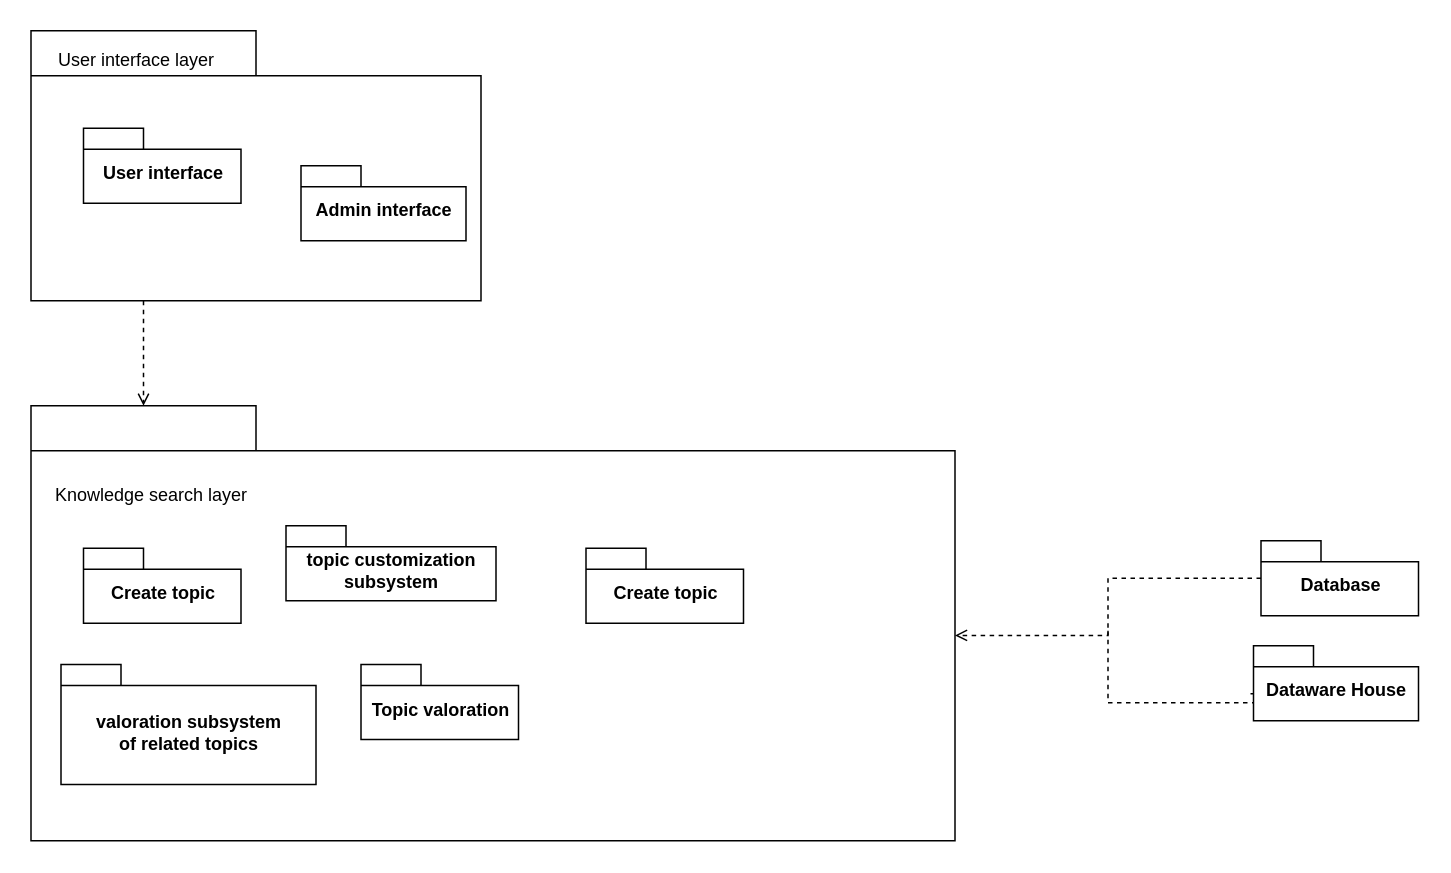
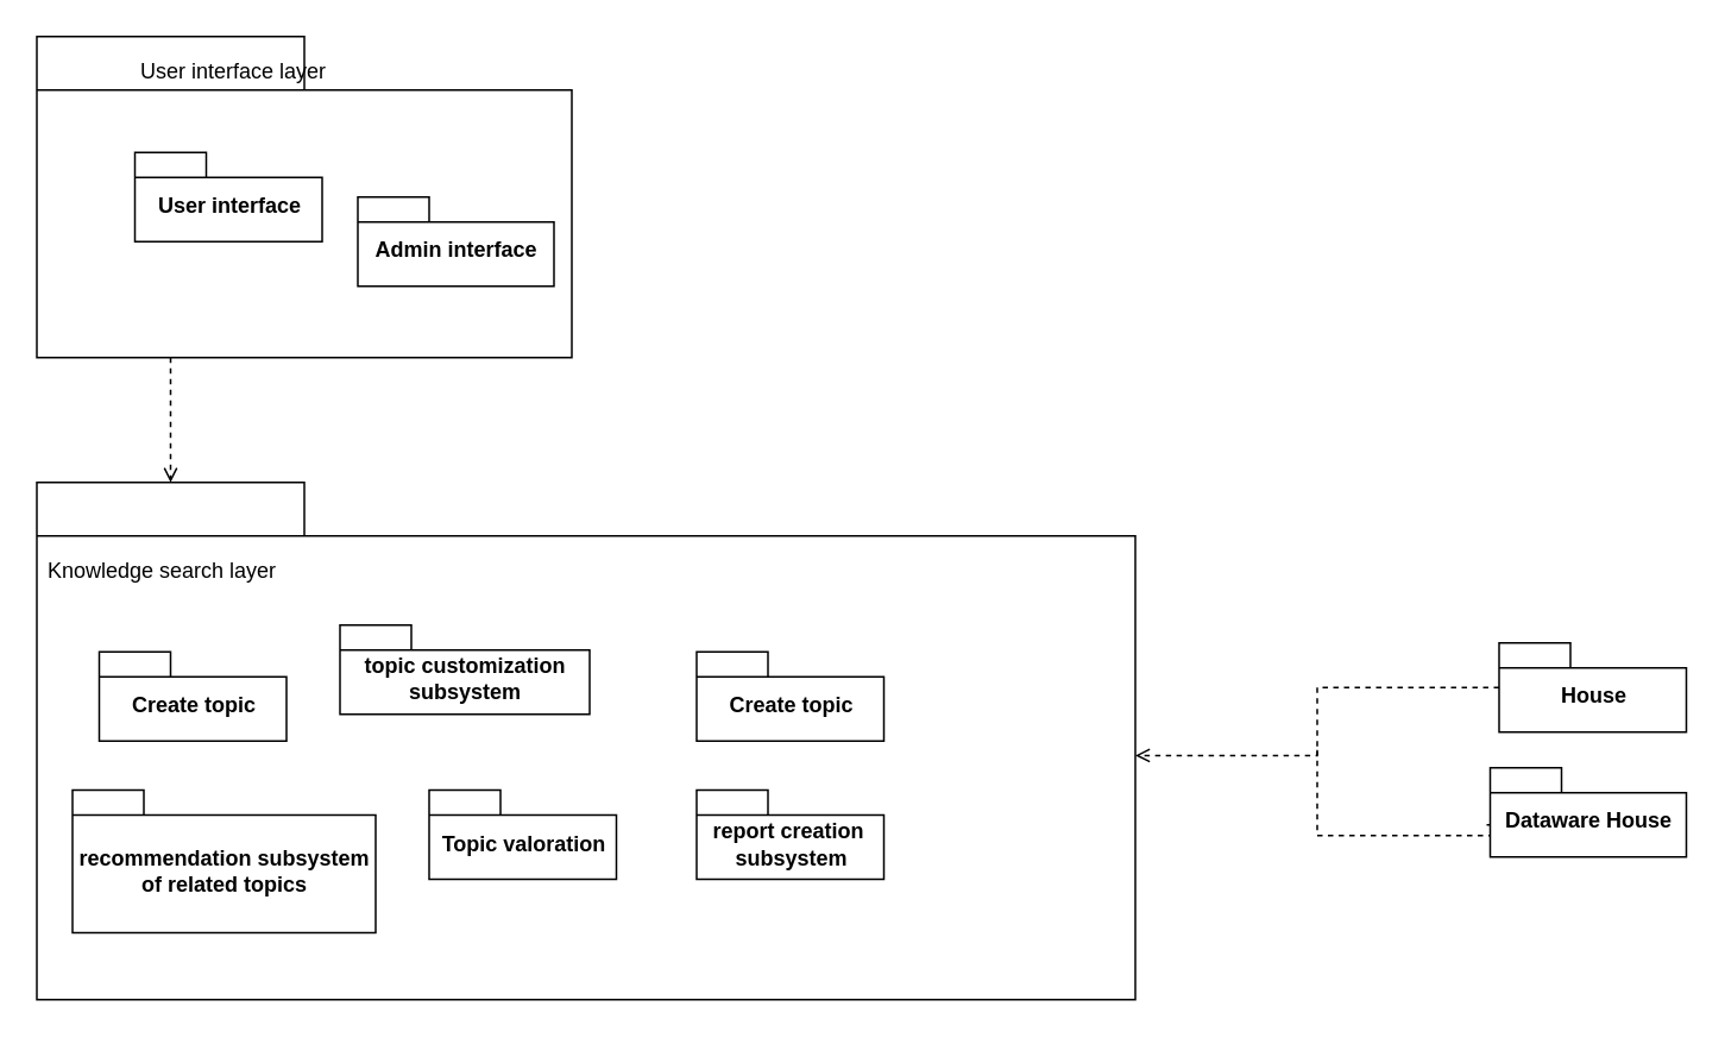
- <mxCell id="4" value="User interface layer" style="text;html=1;align=center;verticalAlign=middle;resizable=0;points=[];autosize=1;strokeColor=none;" vertex="1" parent="1"><mxGeometry x="30" y="30" width="120" height="20" as="geometry" /></mxCell>
+ <mxCell id="4" value="User interface layer" style="text;html=1;align=center;verticalAlign=middle;resizable=0;points=[];autosize=1;strokeColor=none;" vertex="1" parent="1"><mxGeometry x="70" y="30" width="120" height="20" as="geometry" /></mxCell>
- <mxCell id="5" value="User interface" style="shape=folder;fontStyle=1;spacingTop=10;tabWidth=40;tabHeight=14;tabPosition=left;html=1;" vertex="1" parent="1"><mxGeometry x="55" y="85" width="105" height="50" as="geometry" /></mxCell>
+ <mxCell id="5" value="User interface" style="shape=folder;fontStyle=1;spacingTop=10;tabWidth=40;tabHeight=14;tabPosition=left;html=1;" vertex="1" parent="1"><mxGeometry x="75" y="85" width="105" height="50" as="geometry" /></mxCell>
- <mxCell id="8" value="Knowledge search layer" style="text;html=1;align=center;verticalAlign=middle;resizable=0;points=[];autosize=1;strokeColor=none;" vertex="1" parent="1"><mxGeometry x="30" y="320" width="140" height="20" as="geometry" /></mxCell>
+ <mxCell id="8" value="Knowledge search layer" style="text;html=1;align=center;verticalAlign=middle;resizable=0;points=[];autosize=1;strokeColor=none;" vertex="1" parent="1"><mxGeometry x="20" y="310" width="140" height="20" as="geometry" /></mxCell>
- <mxCell id="16" value="Database" style="shape=folder;fontStyle=1;spacingTop=10;tabWidth=40;tabHeight=14;tabPosition=left;html=1;" vertex="1" parent="1"><mxGeometry x="840" y="360" width="105" height="50" as="geometry" /></mxCell>
+ <mxCell id="16" value="House" style="shape=folder;fontStyle=1;spacingTop=10;tabWidth=40;tabHeight=14;tabPosition=left;html=1;" vertex="1" parent="1"><mxGeometry x="840" y="360" width="105" height="50" as="geometry" /></mxCell>
+ <mxCell id="14" value="report creation&amp;nbsp;&lt;br&gt;subsystem" style="shape=folder;fontStyle=1;spacingTop=10;tabWidth=40;tabHeight=14;tabPosition=left;html=1;" vertex="1" parent="1"><mxGeometry x="390" y="442.5" width="105" height="50" as="geometry" /></mxCell>
- <mxCell id="12" value="valoration subsystem &lt;br&gt;of related topics" style="shape=folder;fontStyle=1;spacingTop=10;tabWidth=40;tabHeight=14;tabPosition=left;html=1;" vertex="1" parent="1"><mxGeometry x="40" y="442.5" width="170" height="80" as="geometry" /></mxCell>
+ <mxCell id="12" value="recommendation subsystem &lt;br&gt;of related topics" style="shape=folder;fontStyle=1;spacingTop=10;tabWidth=40;tabHeight=14;tabPosition=left;html=1;" vertex="1" parent="1"><mxGeometry x="40" y="442.5" width="170" height="80" as="geometry" /></mxCell>
